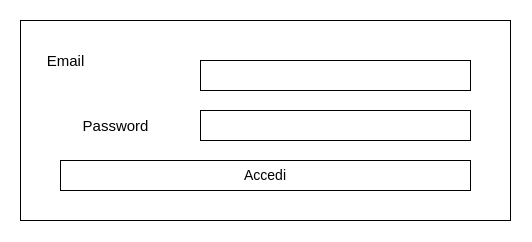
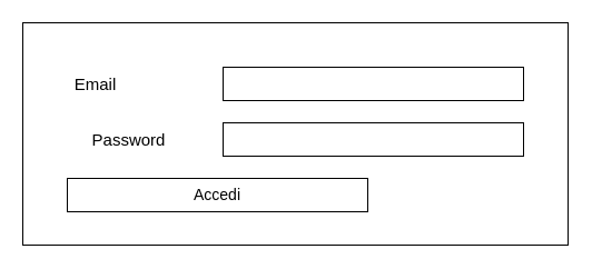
- <mxCell id="6" value="Email" style="text;html=1;align=center;verticalAlign=middle;resizable=0;points=[];autosize=1;fontSize=15;" vertex="1" parent="1"><mxGeometry x="40" y="50" width="50" height="20" as="geometry" /></mxCell>
+ <mxCell id="6" value="Email" style="text;html=1;align=center;verticalAlign=middle;resizable=0;points=[];autosize=1;fontSize=15;" vertex="1" parent="1"><mxGeometry x="60" y="65" width="50" height="20" as="geometry" /></mxCell>
- <mxCell id="5" value="Accedi" style="rounded=0;whiteSpace=wrap;html=1;fontSize=14;" vertex="1" parent="1"><mxGeometry x="60" y="160" width="410" height="30" as="geometry" /></mxCell>
+ <mxCell id="5" value="Accedi" style="rounded=0;whiteSpace=wrap;html=1;fontSize=14;" vertex="1" parent="1"><mxGeometry x="60" y="160" width="270" height="30" as="geometry" /></mxCell>
